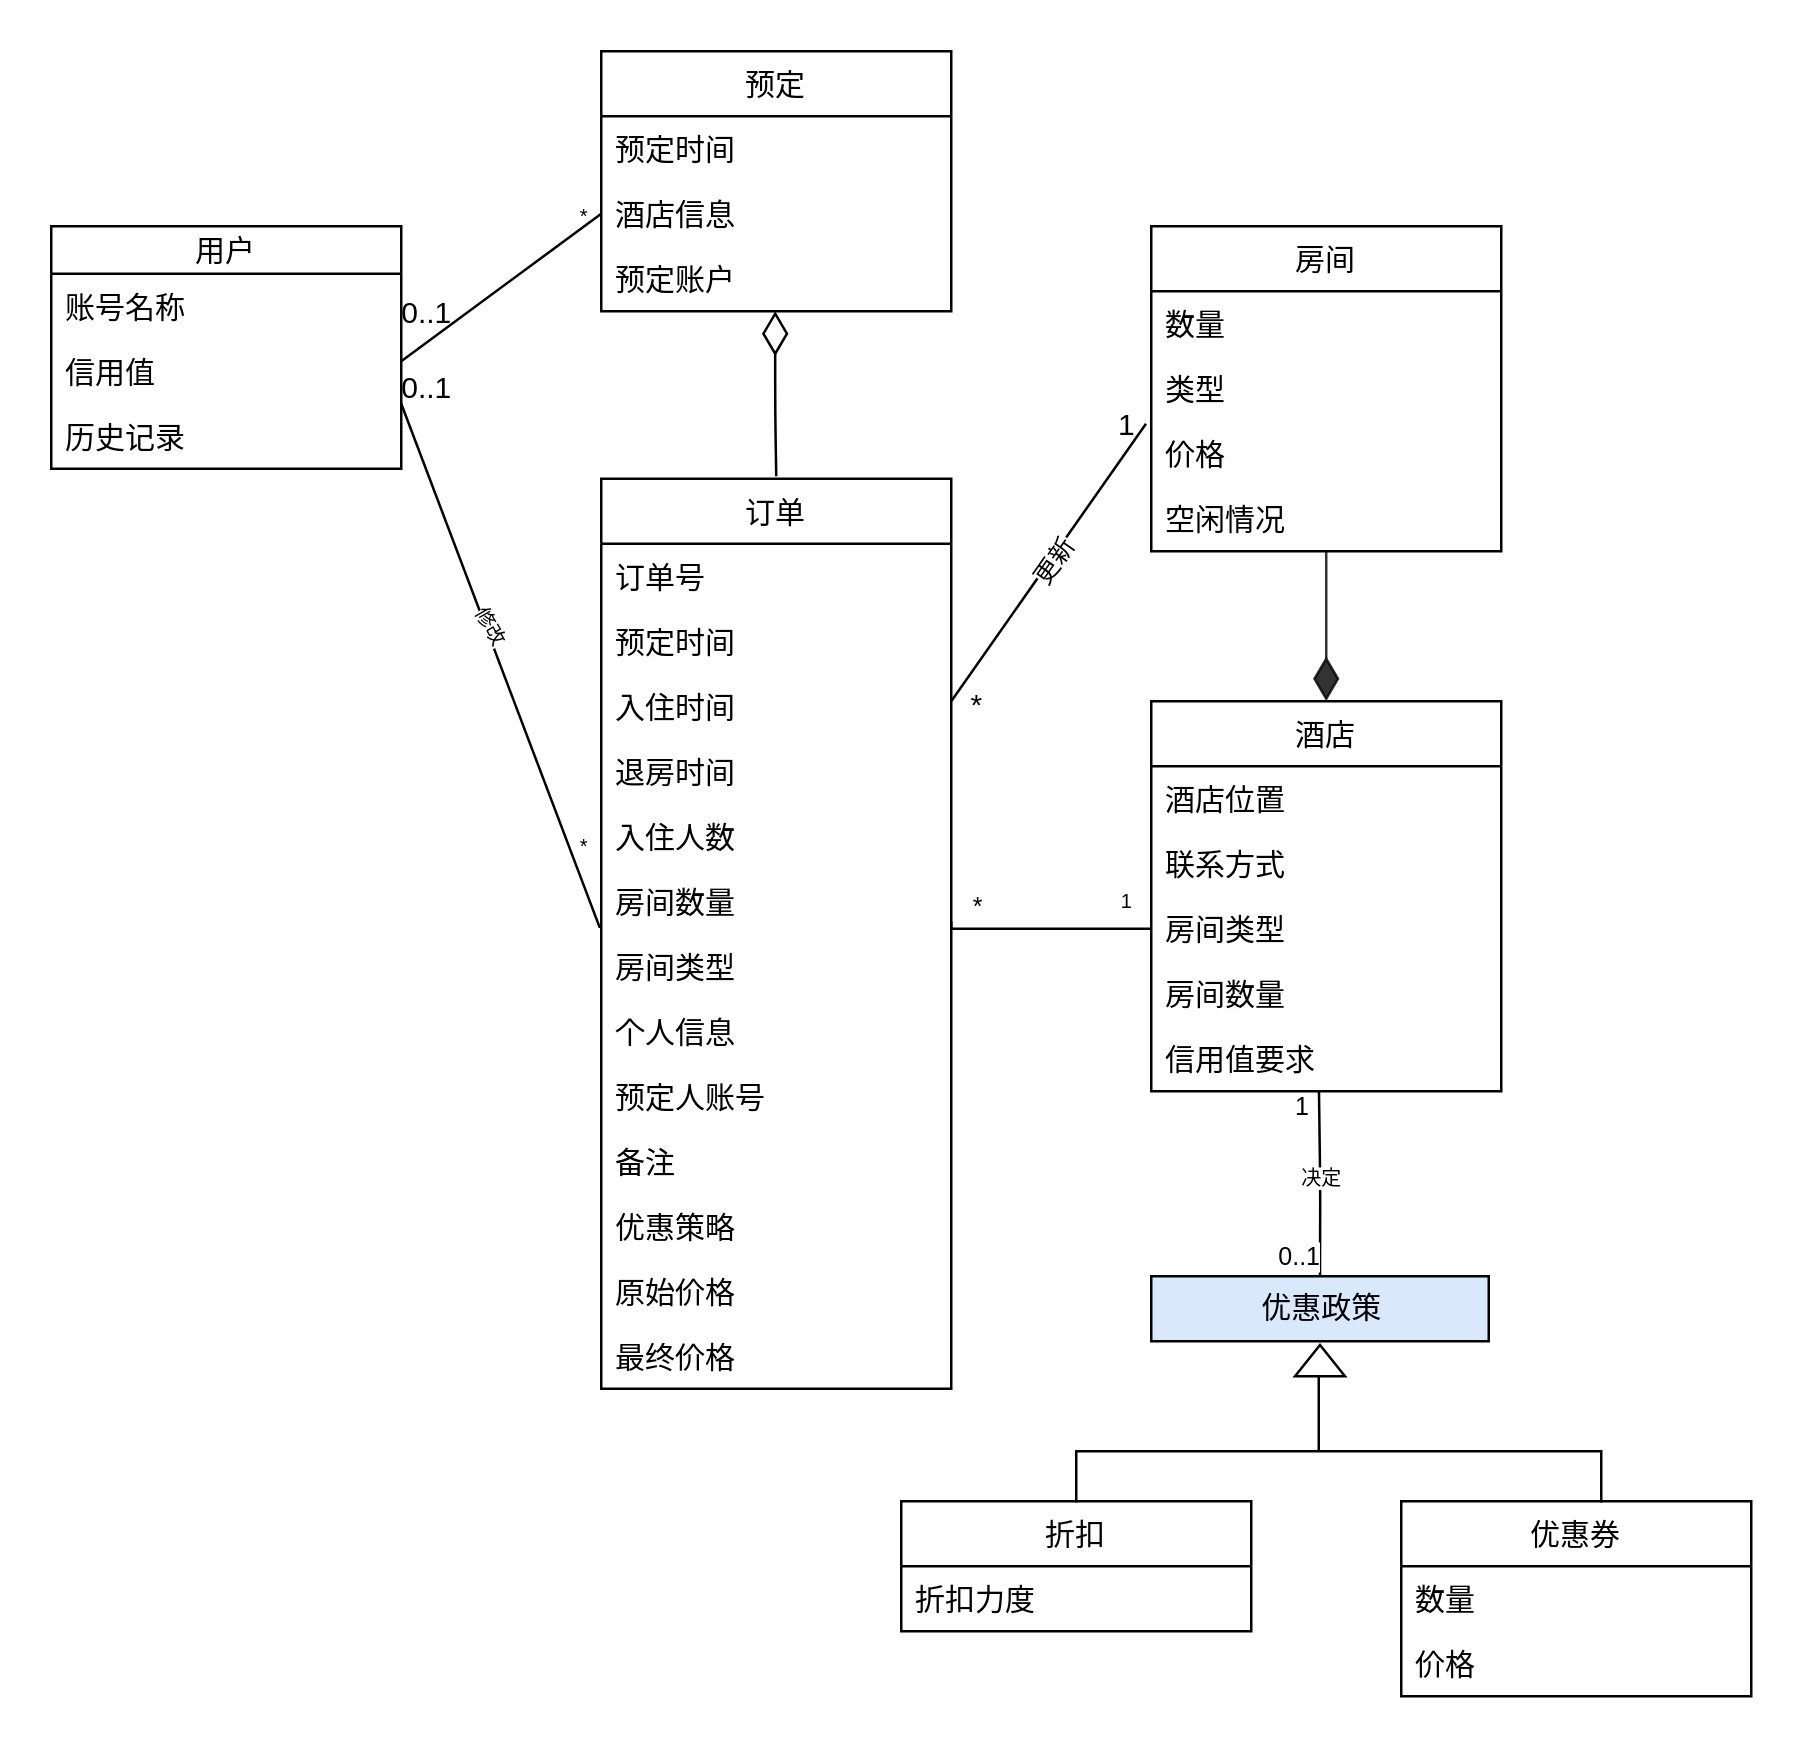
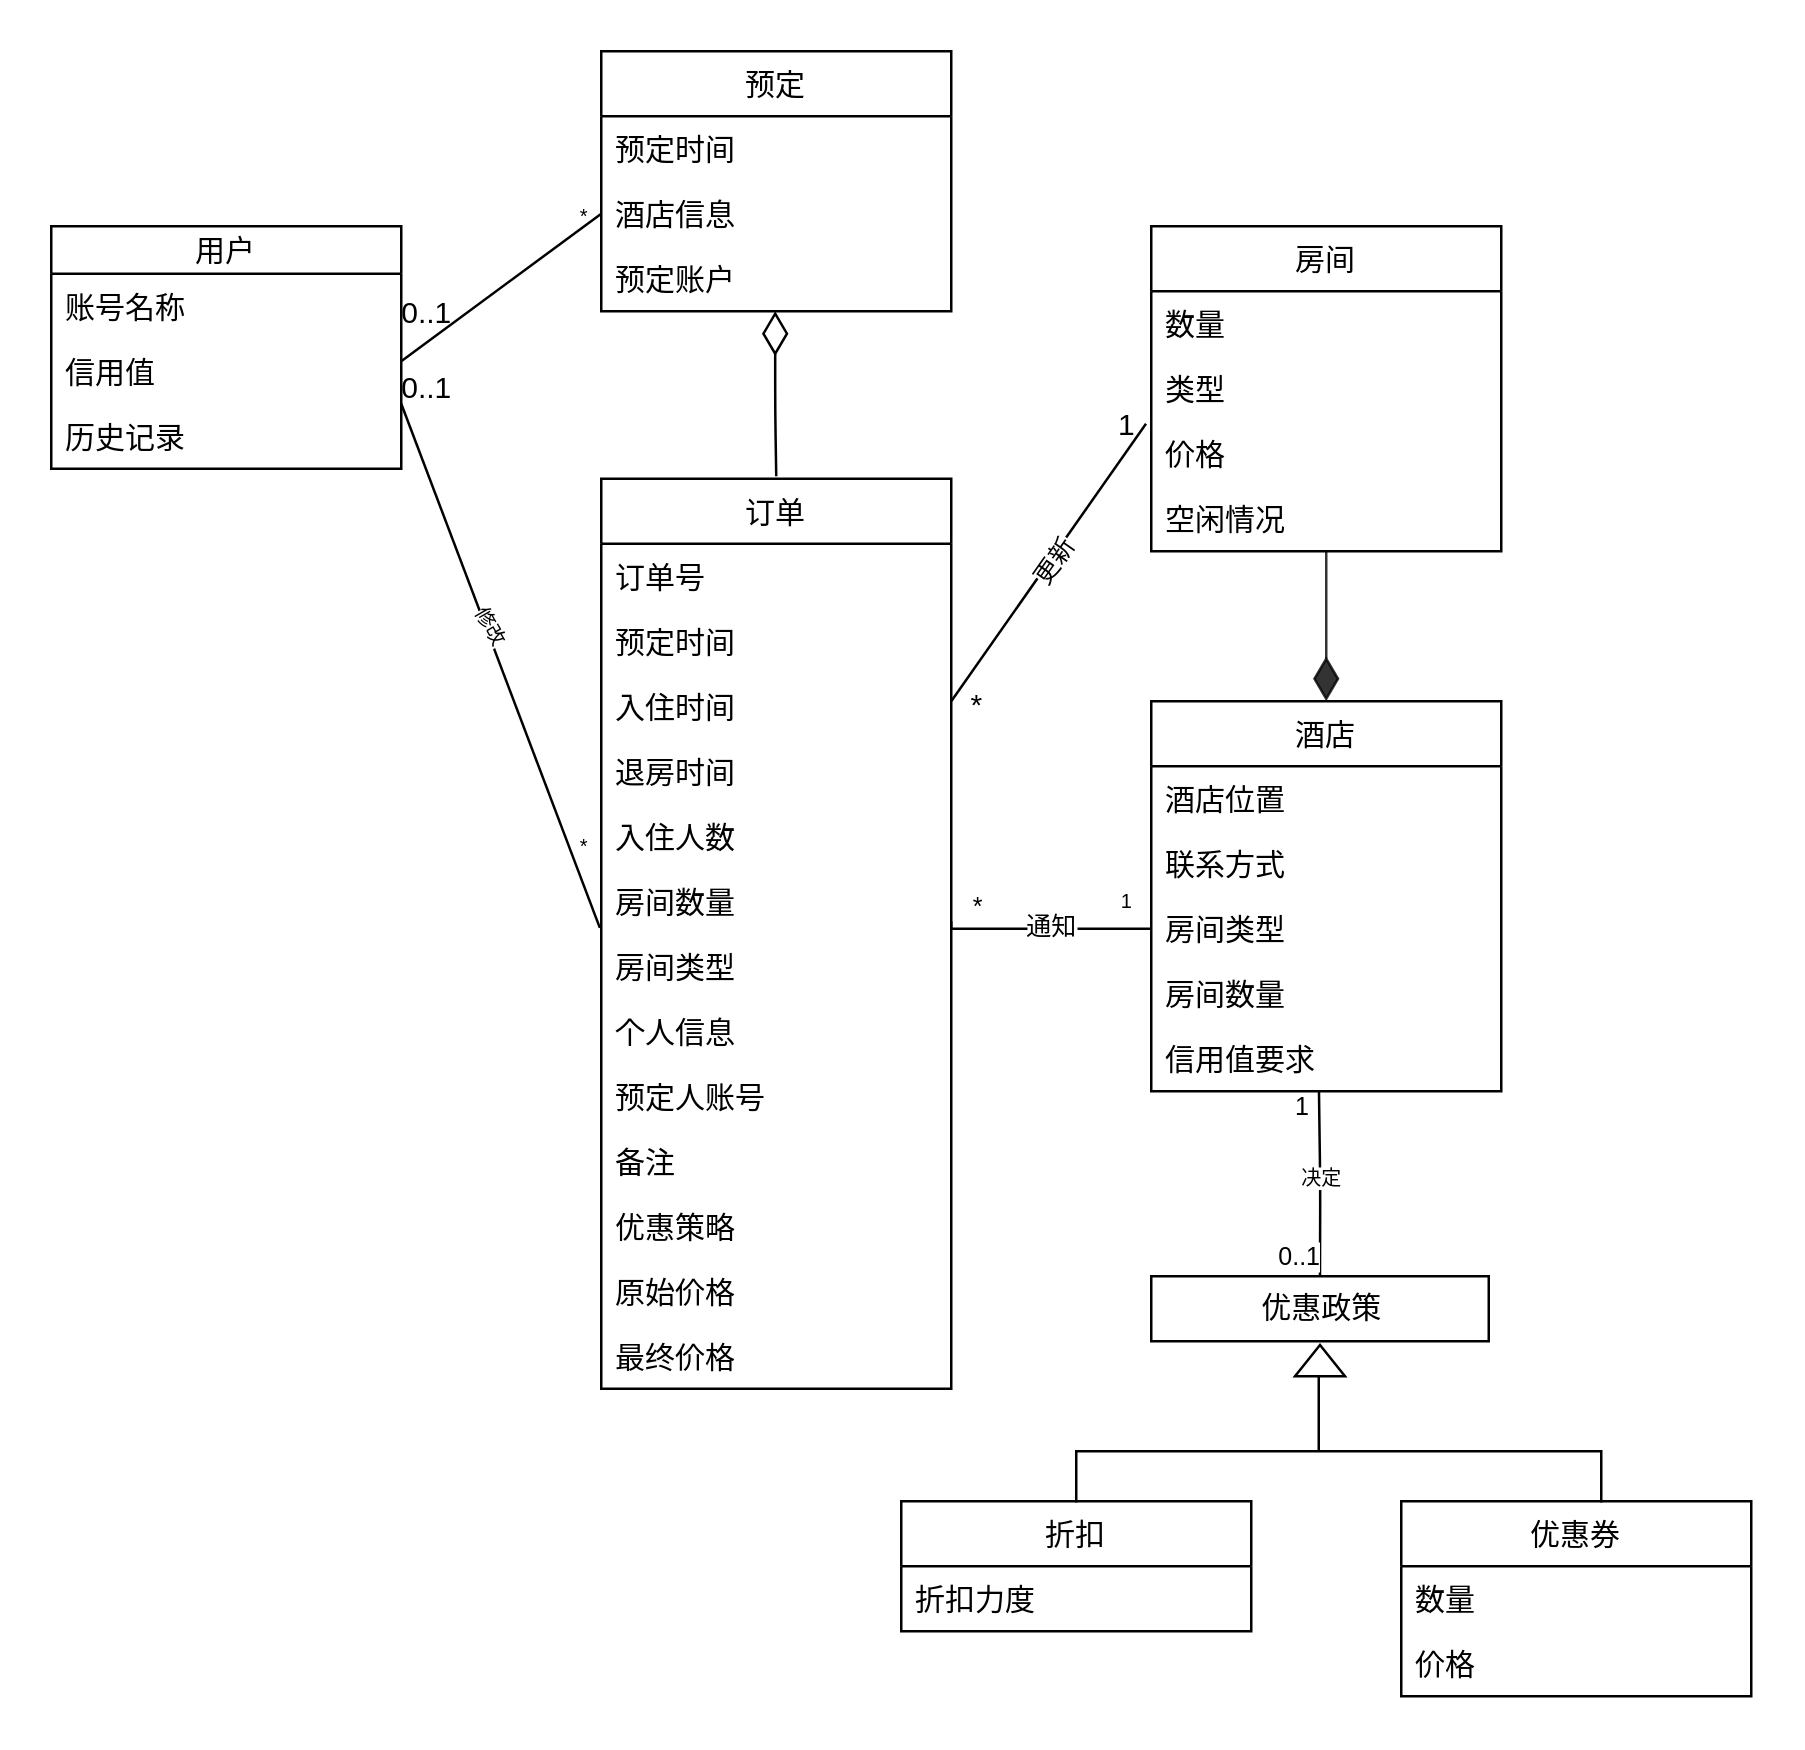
+ <mxCell id="51" value="通知" style="text;html=1;align=center;verticalAlign=middle;resizable=0;points=[];autosize=1;fontSize=10;fillColor=none;fontColor=#000000;labelBackgroundColor=#ffffff;" vertex="1" parent="1"><mxGeometry x="400" y="360" width="40" height="20" as="geometry" /></mxCell>
- <mxCell id="6" value="优惠政策" style="html=1;fillColor=#dae8fc;" vertex="1" parent="1"><mxGeometry x="460" y="510" width="135" height="26" as="geometry" /></mxCell>
+ <mxCell id="6" value="优惠政策" style="html=1;" vertex="1" parent="1"><mxGeometry x="460" y="510" width="135" height="26" as="geometry" /></mxCell>
